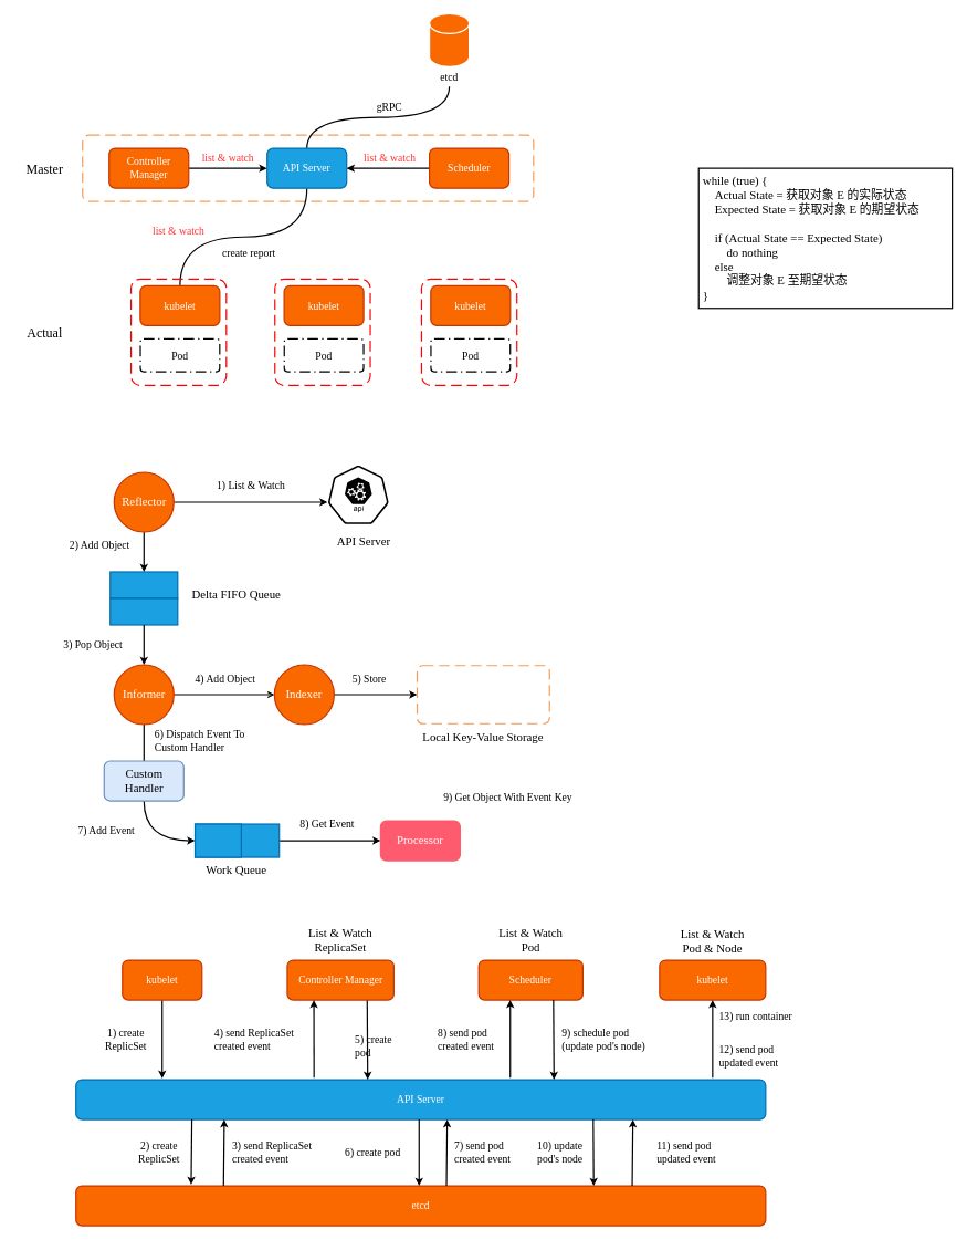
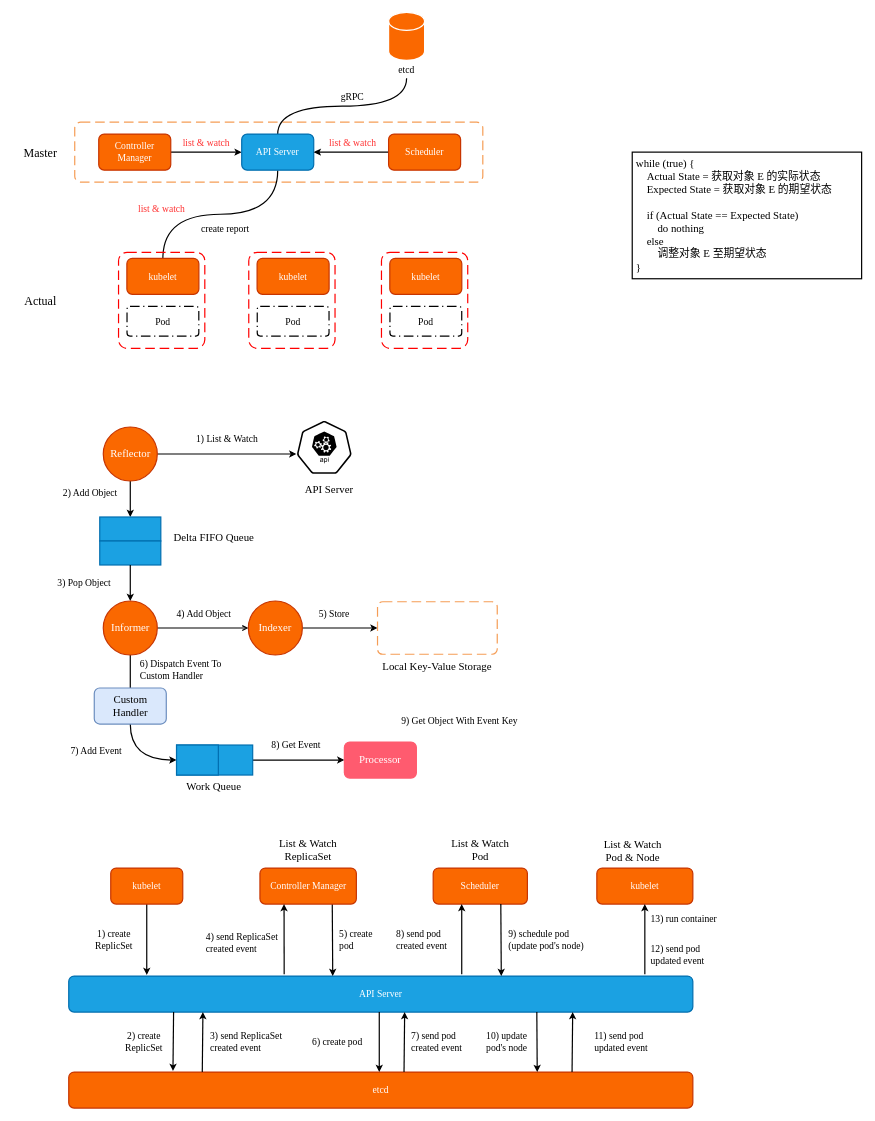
- <mxCell id="72" value="List &amp;amp; Watch Pod &amp;amp; Node" style="text;html=1;strokeColor=none;fillColor=none;align=center;verticalAlign=middle;whiteSpace=wrap;rounded=0;fontFamily=Comic Sans MS;fontSize=18;fontColor=#000000;" vertex="1" parent="1"><mxGeometry x="1009.78" y="1398" width="128.43" height="40" as="geometry" /></mxCell>
+ <mxCell id="72" value="List &amp;amp; Watch Pod &amp;amp; Node" style="text;html=1;strokeColor=none;fillColor=none;align=center;verticalAlign=middle;whiteSpace=wrap;rounded=0;fontFamily=Comic Sans MS;fontSize=18;fontColor=#000000;" vertex="1" parent="1"><mxGeometry x="989.78" y="1398" width="128.43" height="40" as="geometry" /></mxCell>
- <mxCell id="79" value="4) send ReplicaSet created event" style="text;html=1;strokeColor=none;fillColor=none;align=left;verticalAlign=middle;whiteSpace=wrap;rounded=0;fontFamily=Comic Sans MS;fontSize=16;" vertex="1" parent="1"><mxGeometry x="320.88" y="1536" width="146.48" height="60" as="geometry" /></mxCell>
+ <mxCell id="79" value="4) send ReplicaSet created event" style="text;html=1;strokeColor=none;fillColor=none;align=left;verticalAlign=middle;whiteSpace=wrap;rounded=0;fontFamily=Comic Sans MS;fontSize=16;" vertex="1" parent="1"><mxGeometry x="340.88" y="1541" width="146.48" height="60" as="geometry" /></mxCell>
- <mxCell id="80" value="5) create &lt;br&gt;pod" style="text;html=1;strokeColor=none;fillColor=none;align=left;verticalAlign=middle;whiteSpace=wrap;rounded=0;fontFamily=Comic Sans MS;fontSize=16;" vertex="1" parent="1"><mxGeometry x="533.31" y="1546" width="80.69" height="60" as="geometry" /></mxCell>
+ <mxCell id="80" value="5) create &lt;br&gt;pod" style="text;html=1;strokeColor=none;fillColor=none;align=left;verticalAlign=middle;whiteSpace=wrap;rounded=0;fontFamily=Comic Sans MS;fontSize=16;" vertex="1" parent="1"><mxGeometry x="563.31" y="1536" width="80.69" height="60" as="geometry" /></mxCell>
